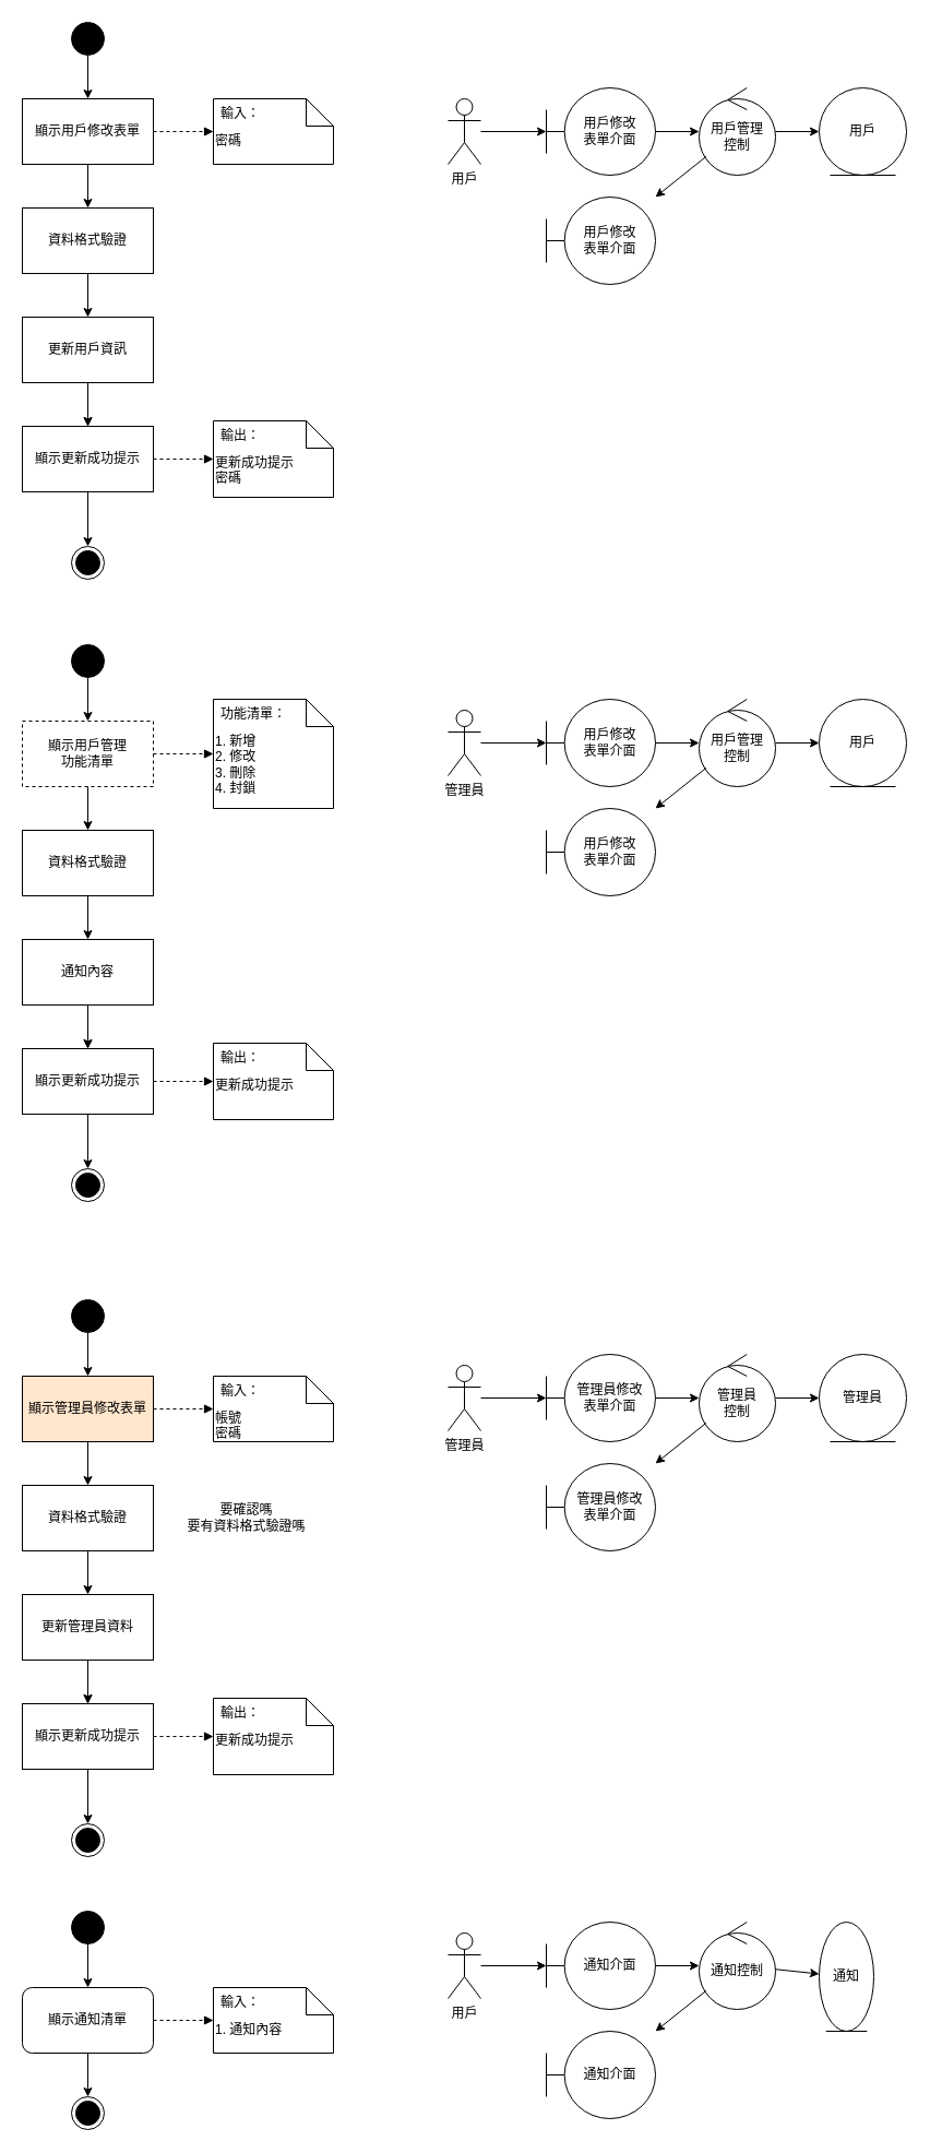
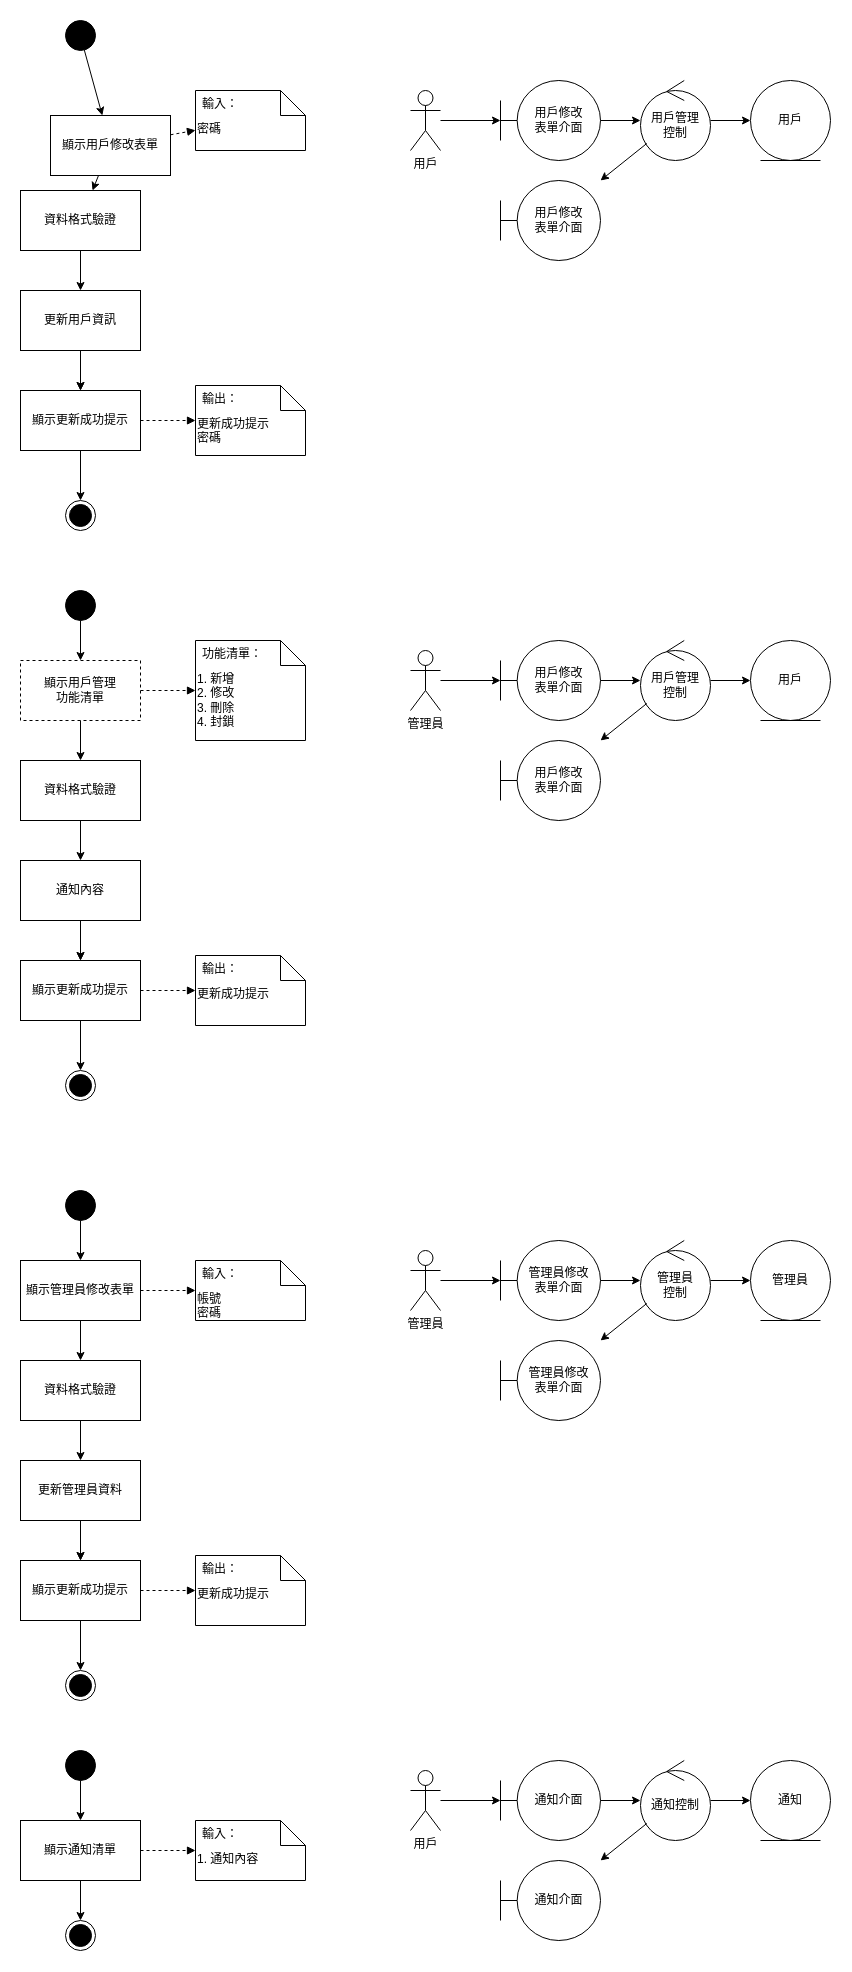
- <mxCell id="6" value="顯示用戶修改表單" style="rounded=0;whiteSpace=wrap;html=1;" vertex="1" parent="1"><mxGeometry x="20" y="90" width="120" height="60" as="geometry" /></mxCell>
+ <mxCell id="6" value="顯示用戶修改表單" style="rounded=0;whiteSpace=wrap;html=1;" vertex="1" parent="1"><mxGeometry x="50" y="115" width="120" height="60" as="geometry" /></mxCell>
- <mxCell id="40" value="顯示管理員修改表單" style="rounded=0;whiteSpace=wrap;html=1;fillColor=#ffe6cc;" vertex="1" parent="1"><mxGeometry x="20" y="1260" width="120" height="60" as="geometry" /></mxCell>
+ <mxCell id="40" value="顯示管理員修改表單" style="rounded=0;whiteSpace=wrap;html=1;" vertex="1" parent="1"><mxGeometry x="20" y="1260" width="120" height="60" as="geometry" /></mxCell>
- <mxCell id="100" value="要確認嗎&lt;br&gt;要有資料格式驗證嗎" style="text;html=1;align=center;verticalAlign=middle;resizable=0;points=[];autosize=1;strokeColor=none;fillColor=none;" vertex="1" parent="1"><mxGeometry x="160" y="1370" width="130" height="40" as="geometry" /></mxCell>
- <mxCell id="91" value="通知" style="ellipse;shape=umlEntity;whiteSpace=wrap;html=1;" vertex="1" parent="1"><mxGeometry x="750" y="1760" width="50" height="100" as="geometry" /></mxCell>
+ <mxCell id="91" value="通知" style="ellipse;shape=umlEntity;whiteSpace=wrap;html=1;" vertex="1" parent="1"><mxGeometry x="750" y="1760" width="80" height="80" as="geometry" /></mxCell>
- <mxCell id="58" value="顯示通知清單" style="whiteSpace=wrap;html=1;rounded=1;" vertex="1" parent="1"><mxGeometry x="20" y="1820" width="120" height="60" as="geometry" /></mxCell>
+ <mxCell id="58" value="顯示通知清單" style="rounded=0;whiteSpace=wrap;html=1;" vertex="1" parent="1"><mxGeometry x="20" y="1820" width="120" height="60" as="geometry" /></mxCell>
